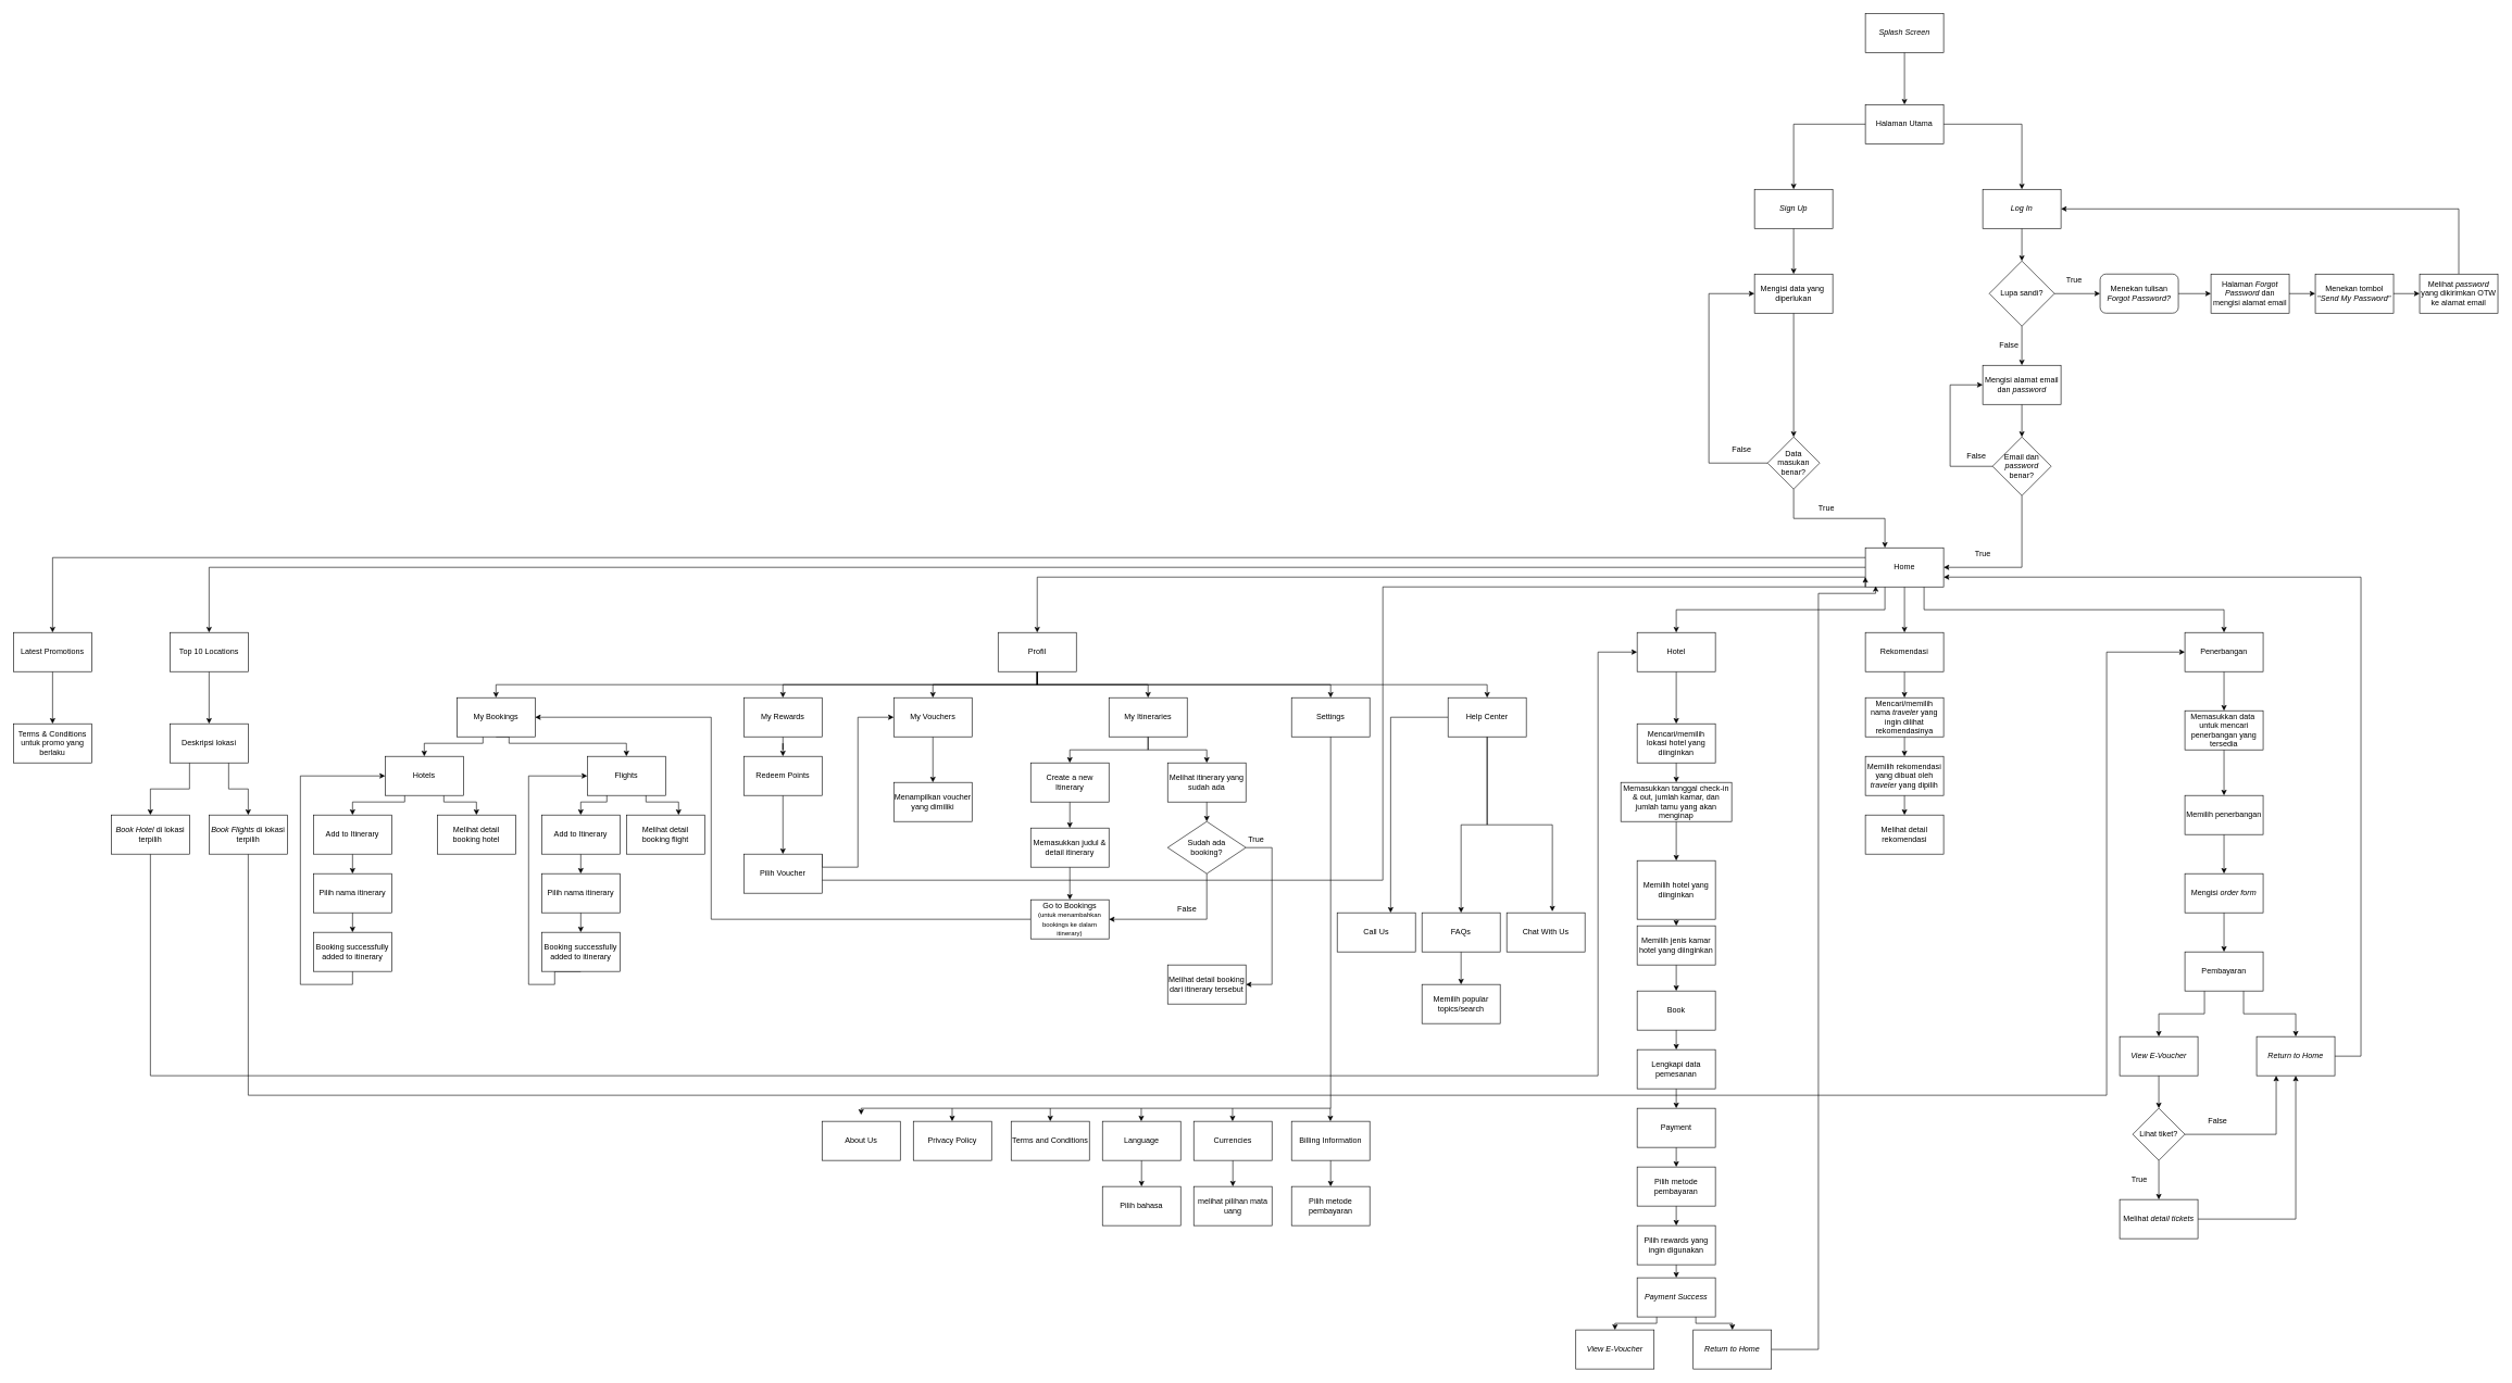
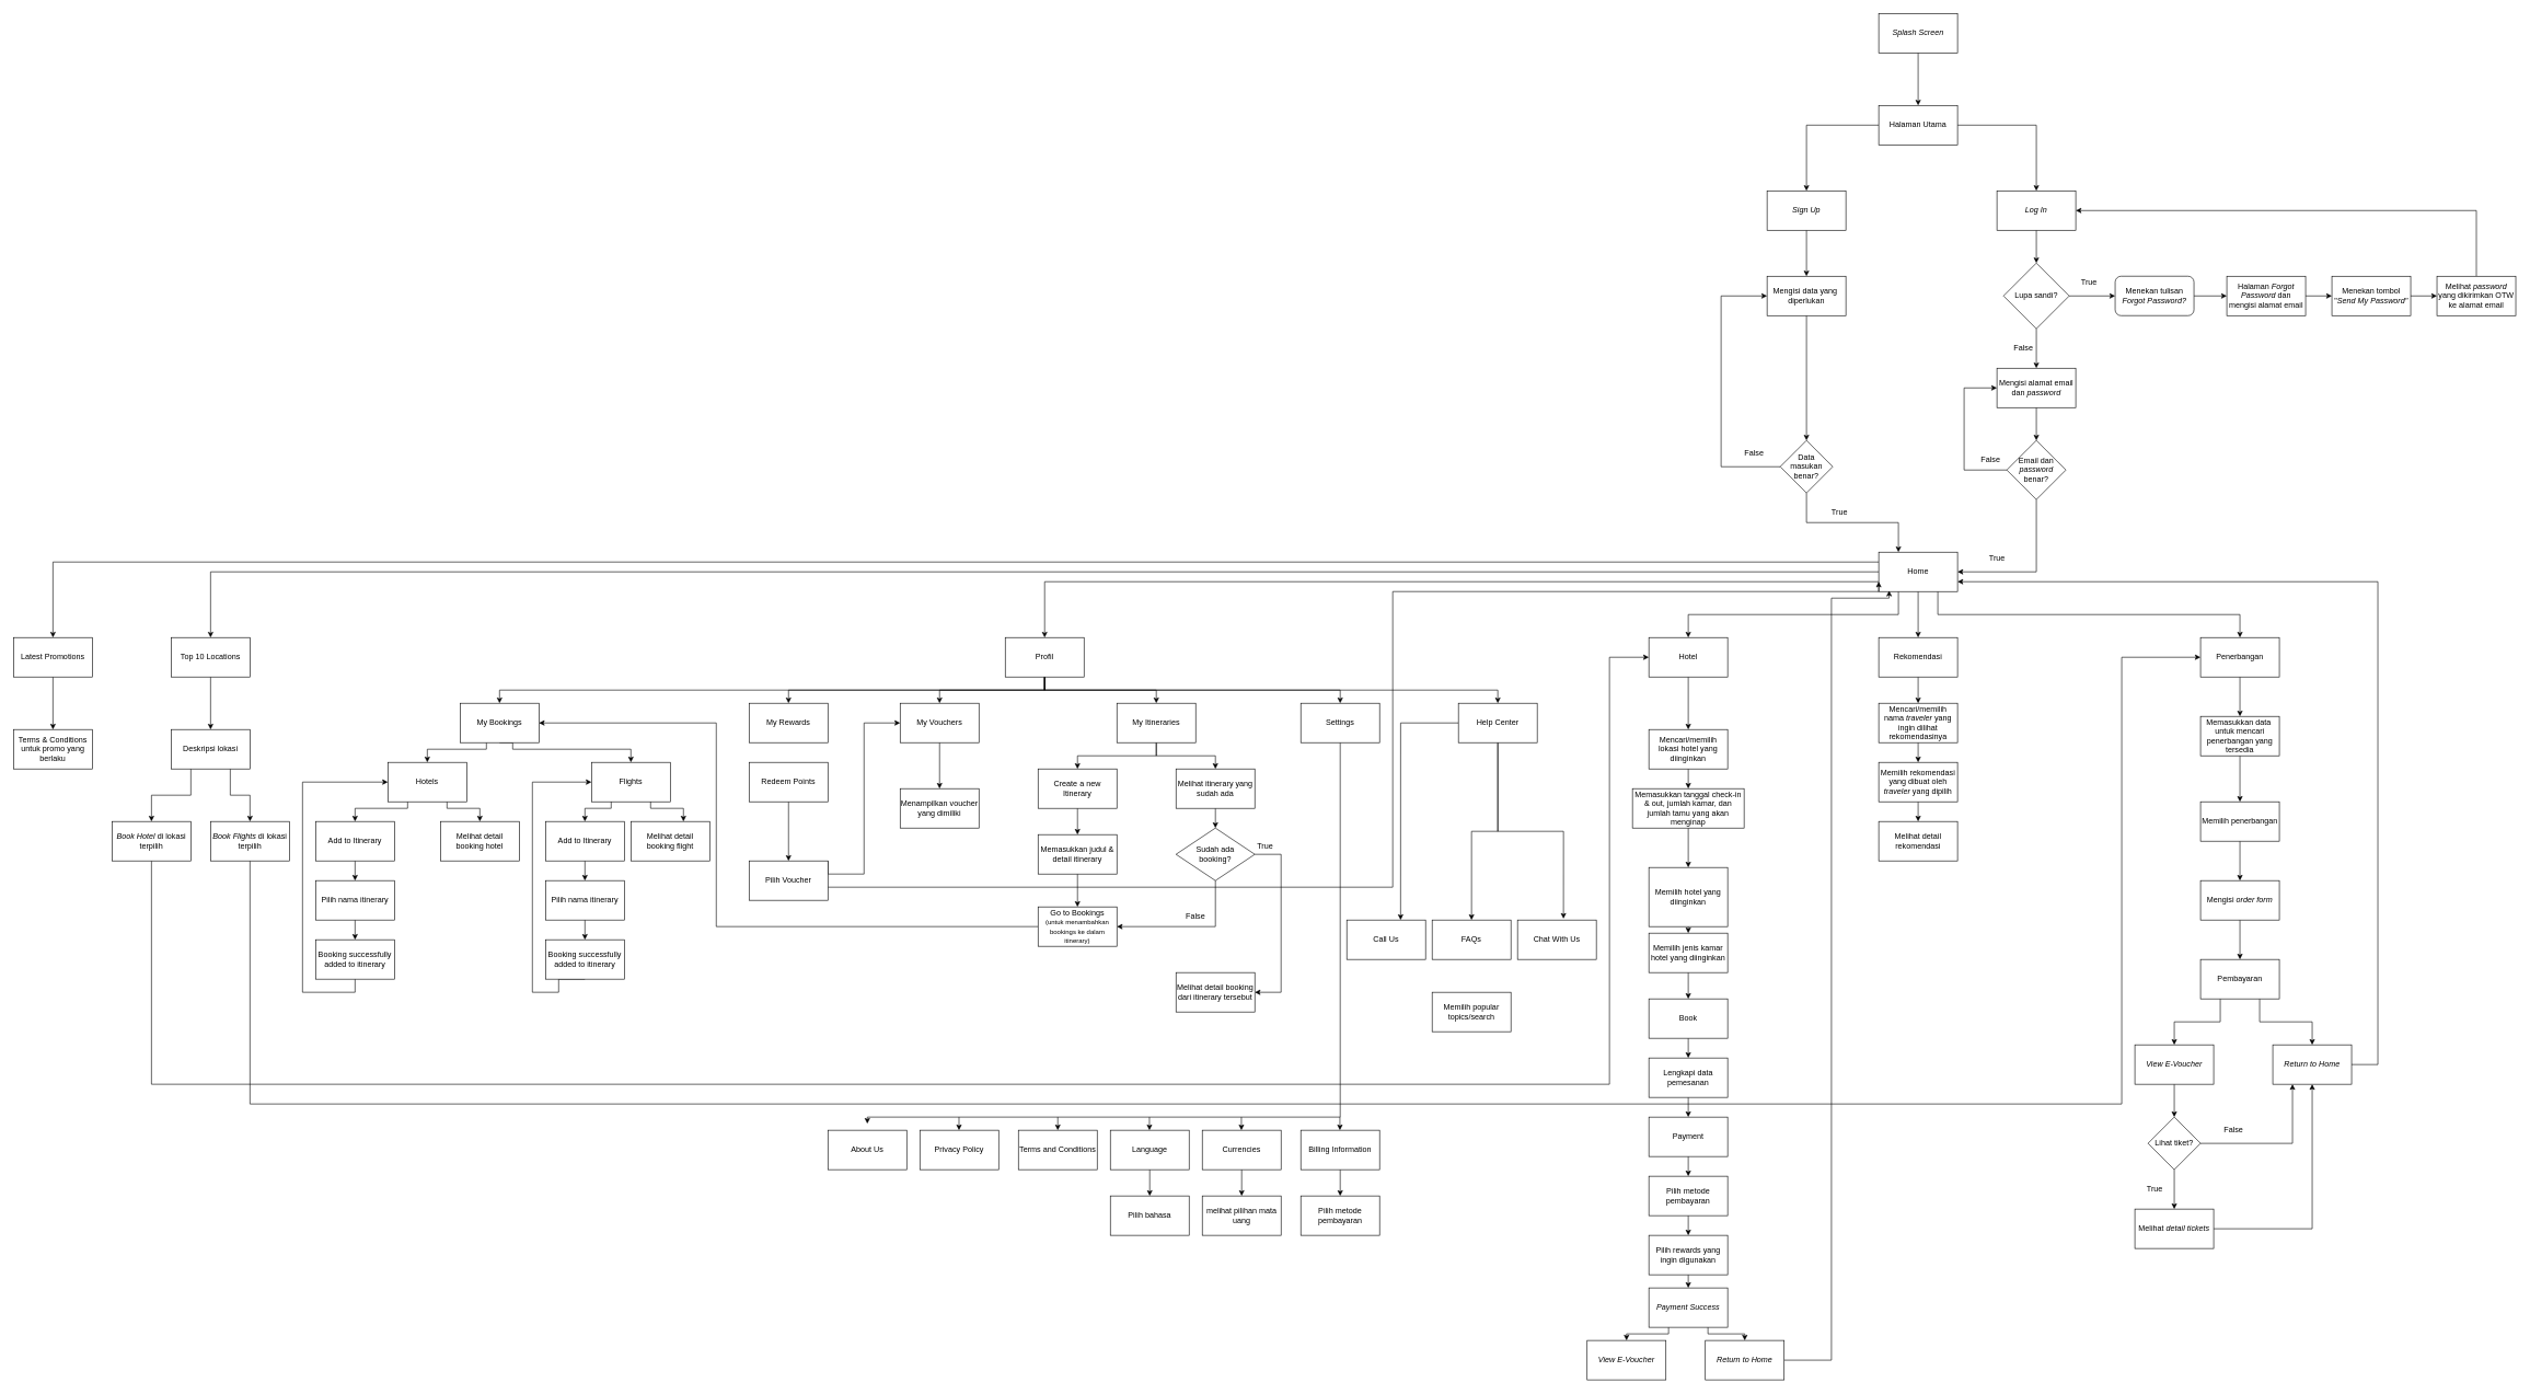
- <mxCell id="117" style="edgeStyle=orthogonalEdgeStyle;rounded=0;orthogonalLoop=1;jettySize=auto;html=1;entryX=0.5;entryY=0;entryDx=0;entryDy=0;" parent="1" source="118" target="170" edge="1"><mxGeometry relative="1" as="geometry" /></mxCell>
- <mxCell id="192" style="edgeStyle=orthogonalEdgeStyle;rounded=0;orthogonalLoop=1;jettySize=auto;html=1;entryX=0.5;entryY=0;entryDx=0;entryDy=0;" parent="1" source="193" target="195" edge="1"><mxGeometry relative="1" as="geometry" /></mxCell>
